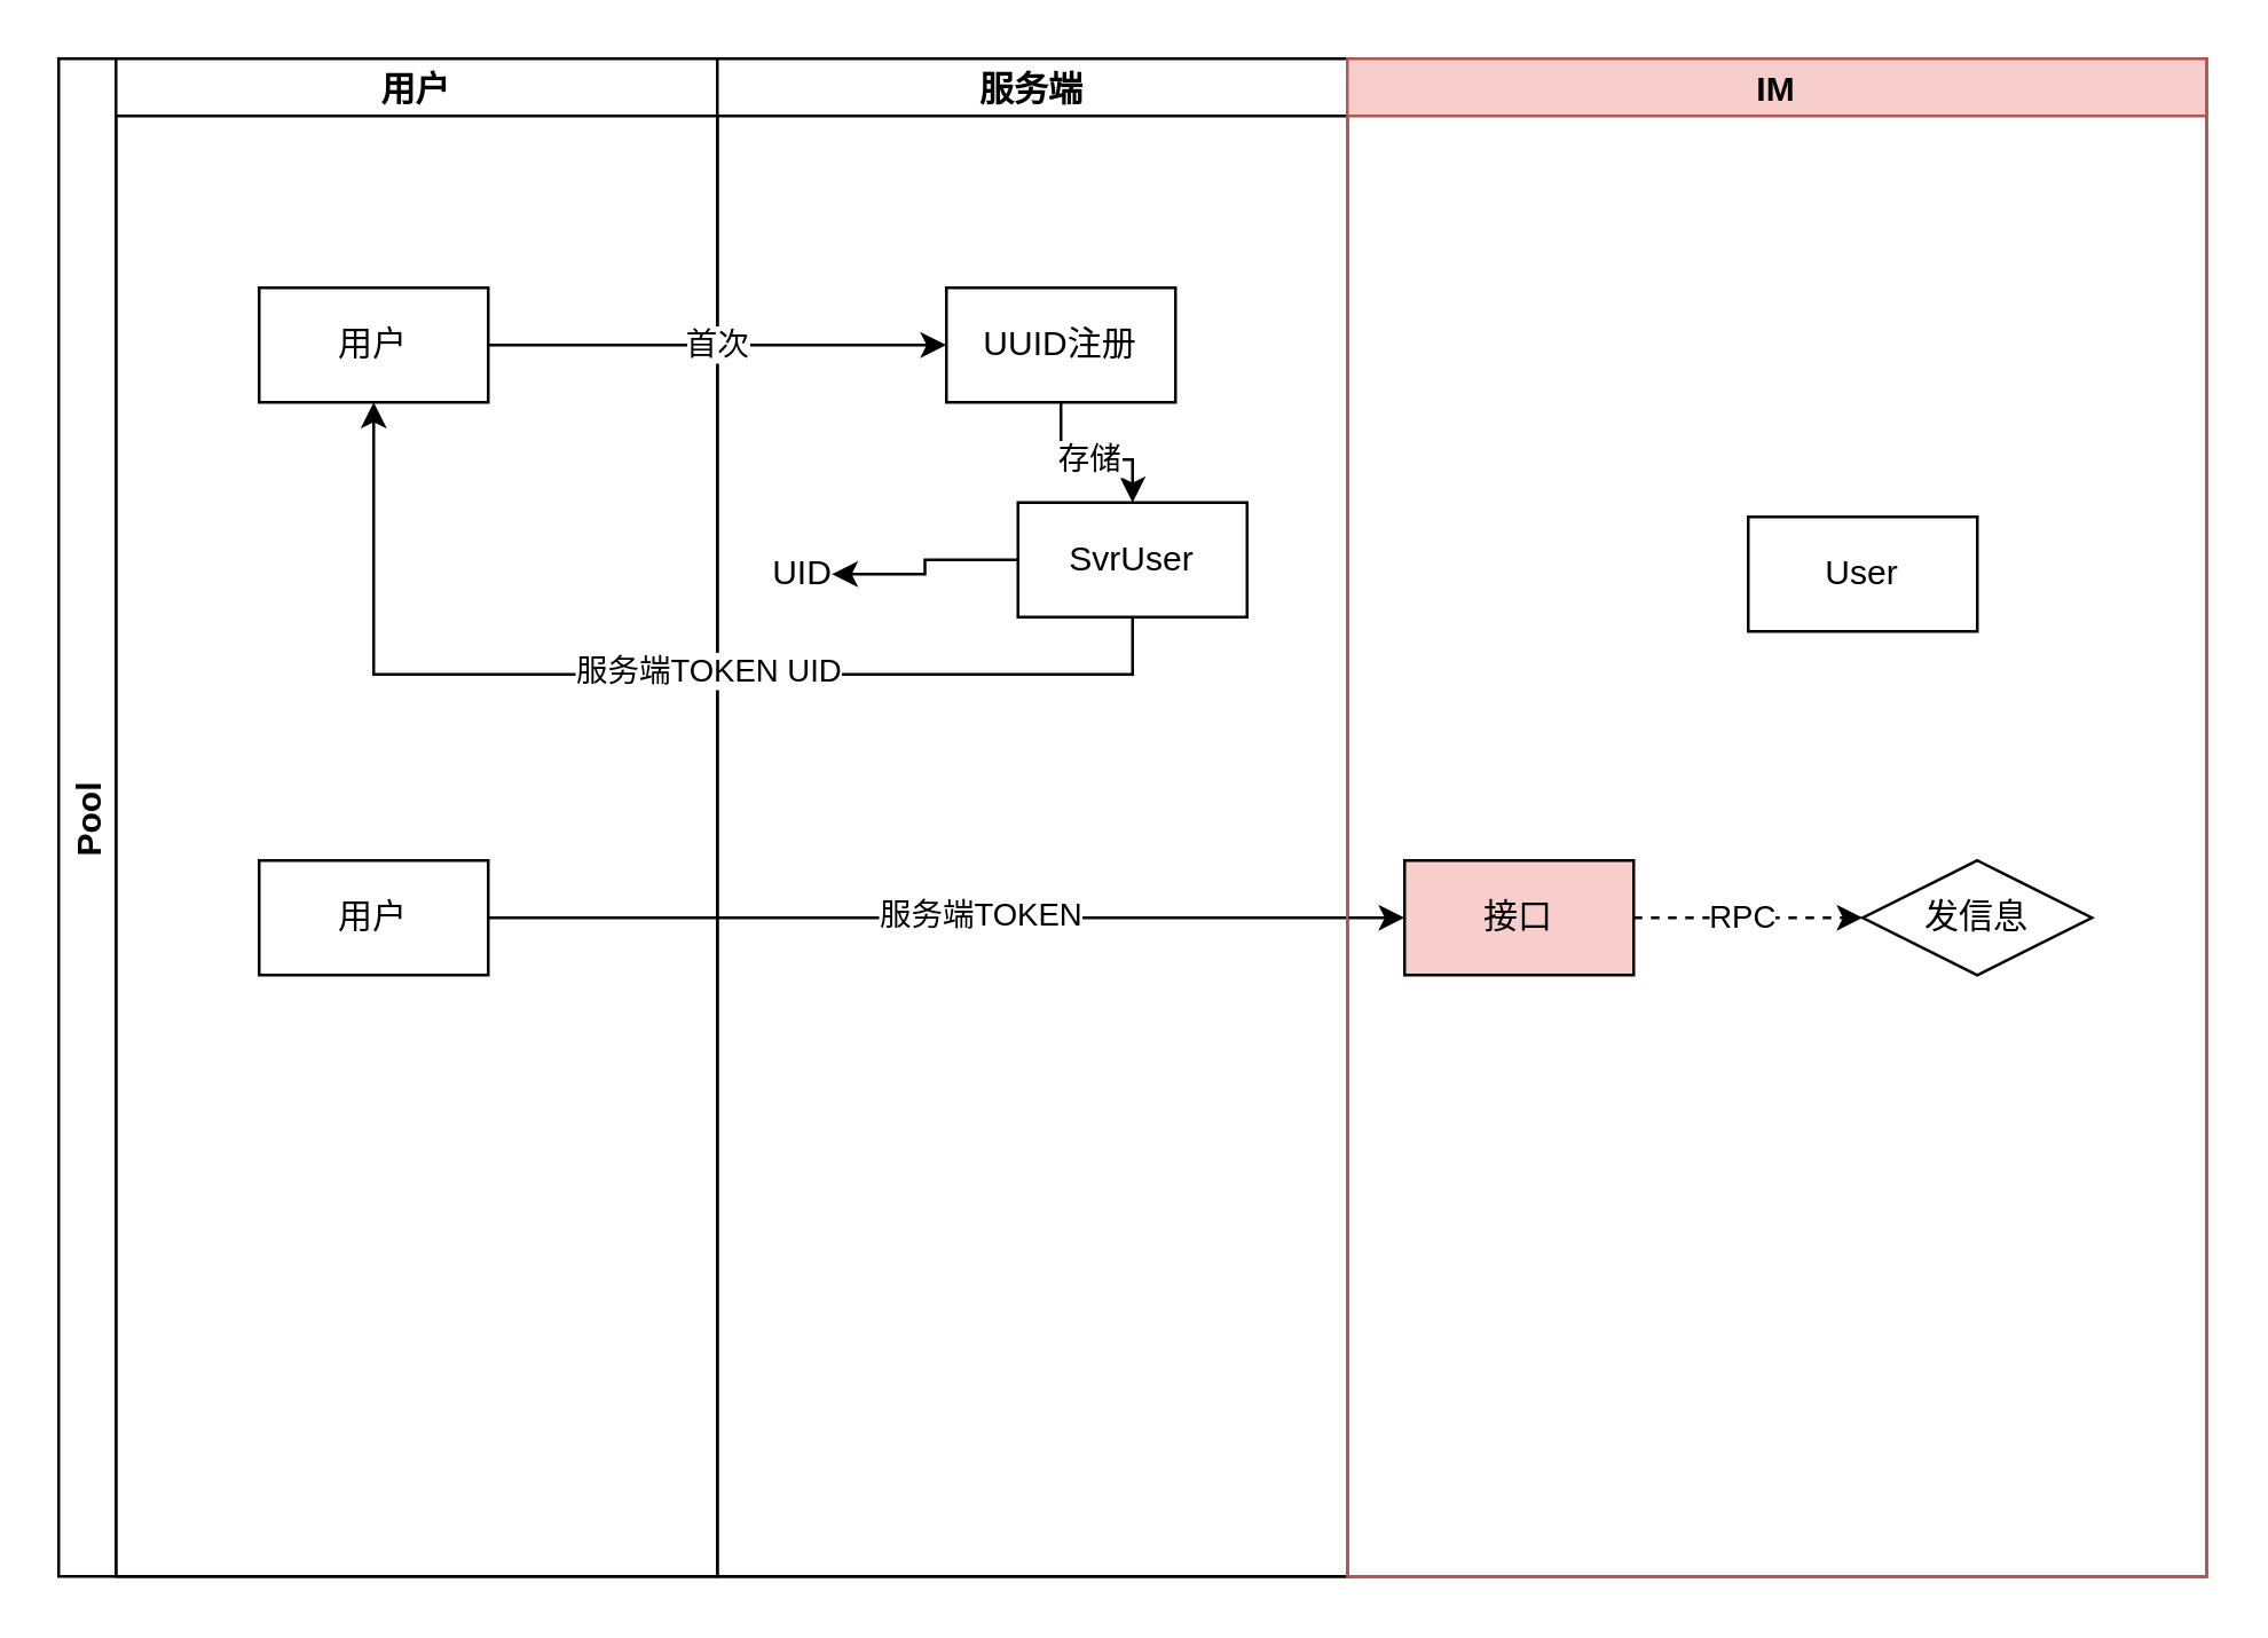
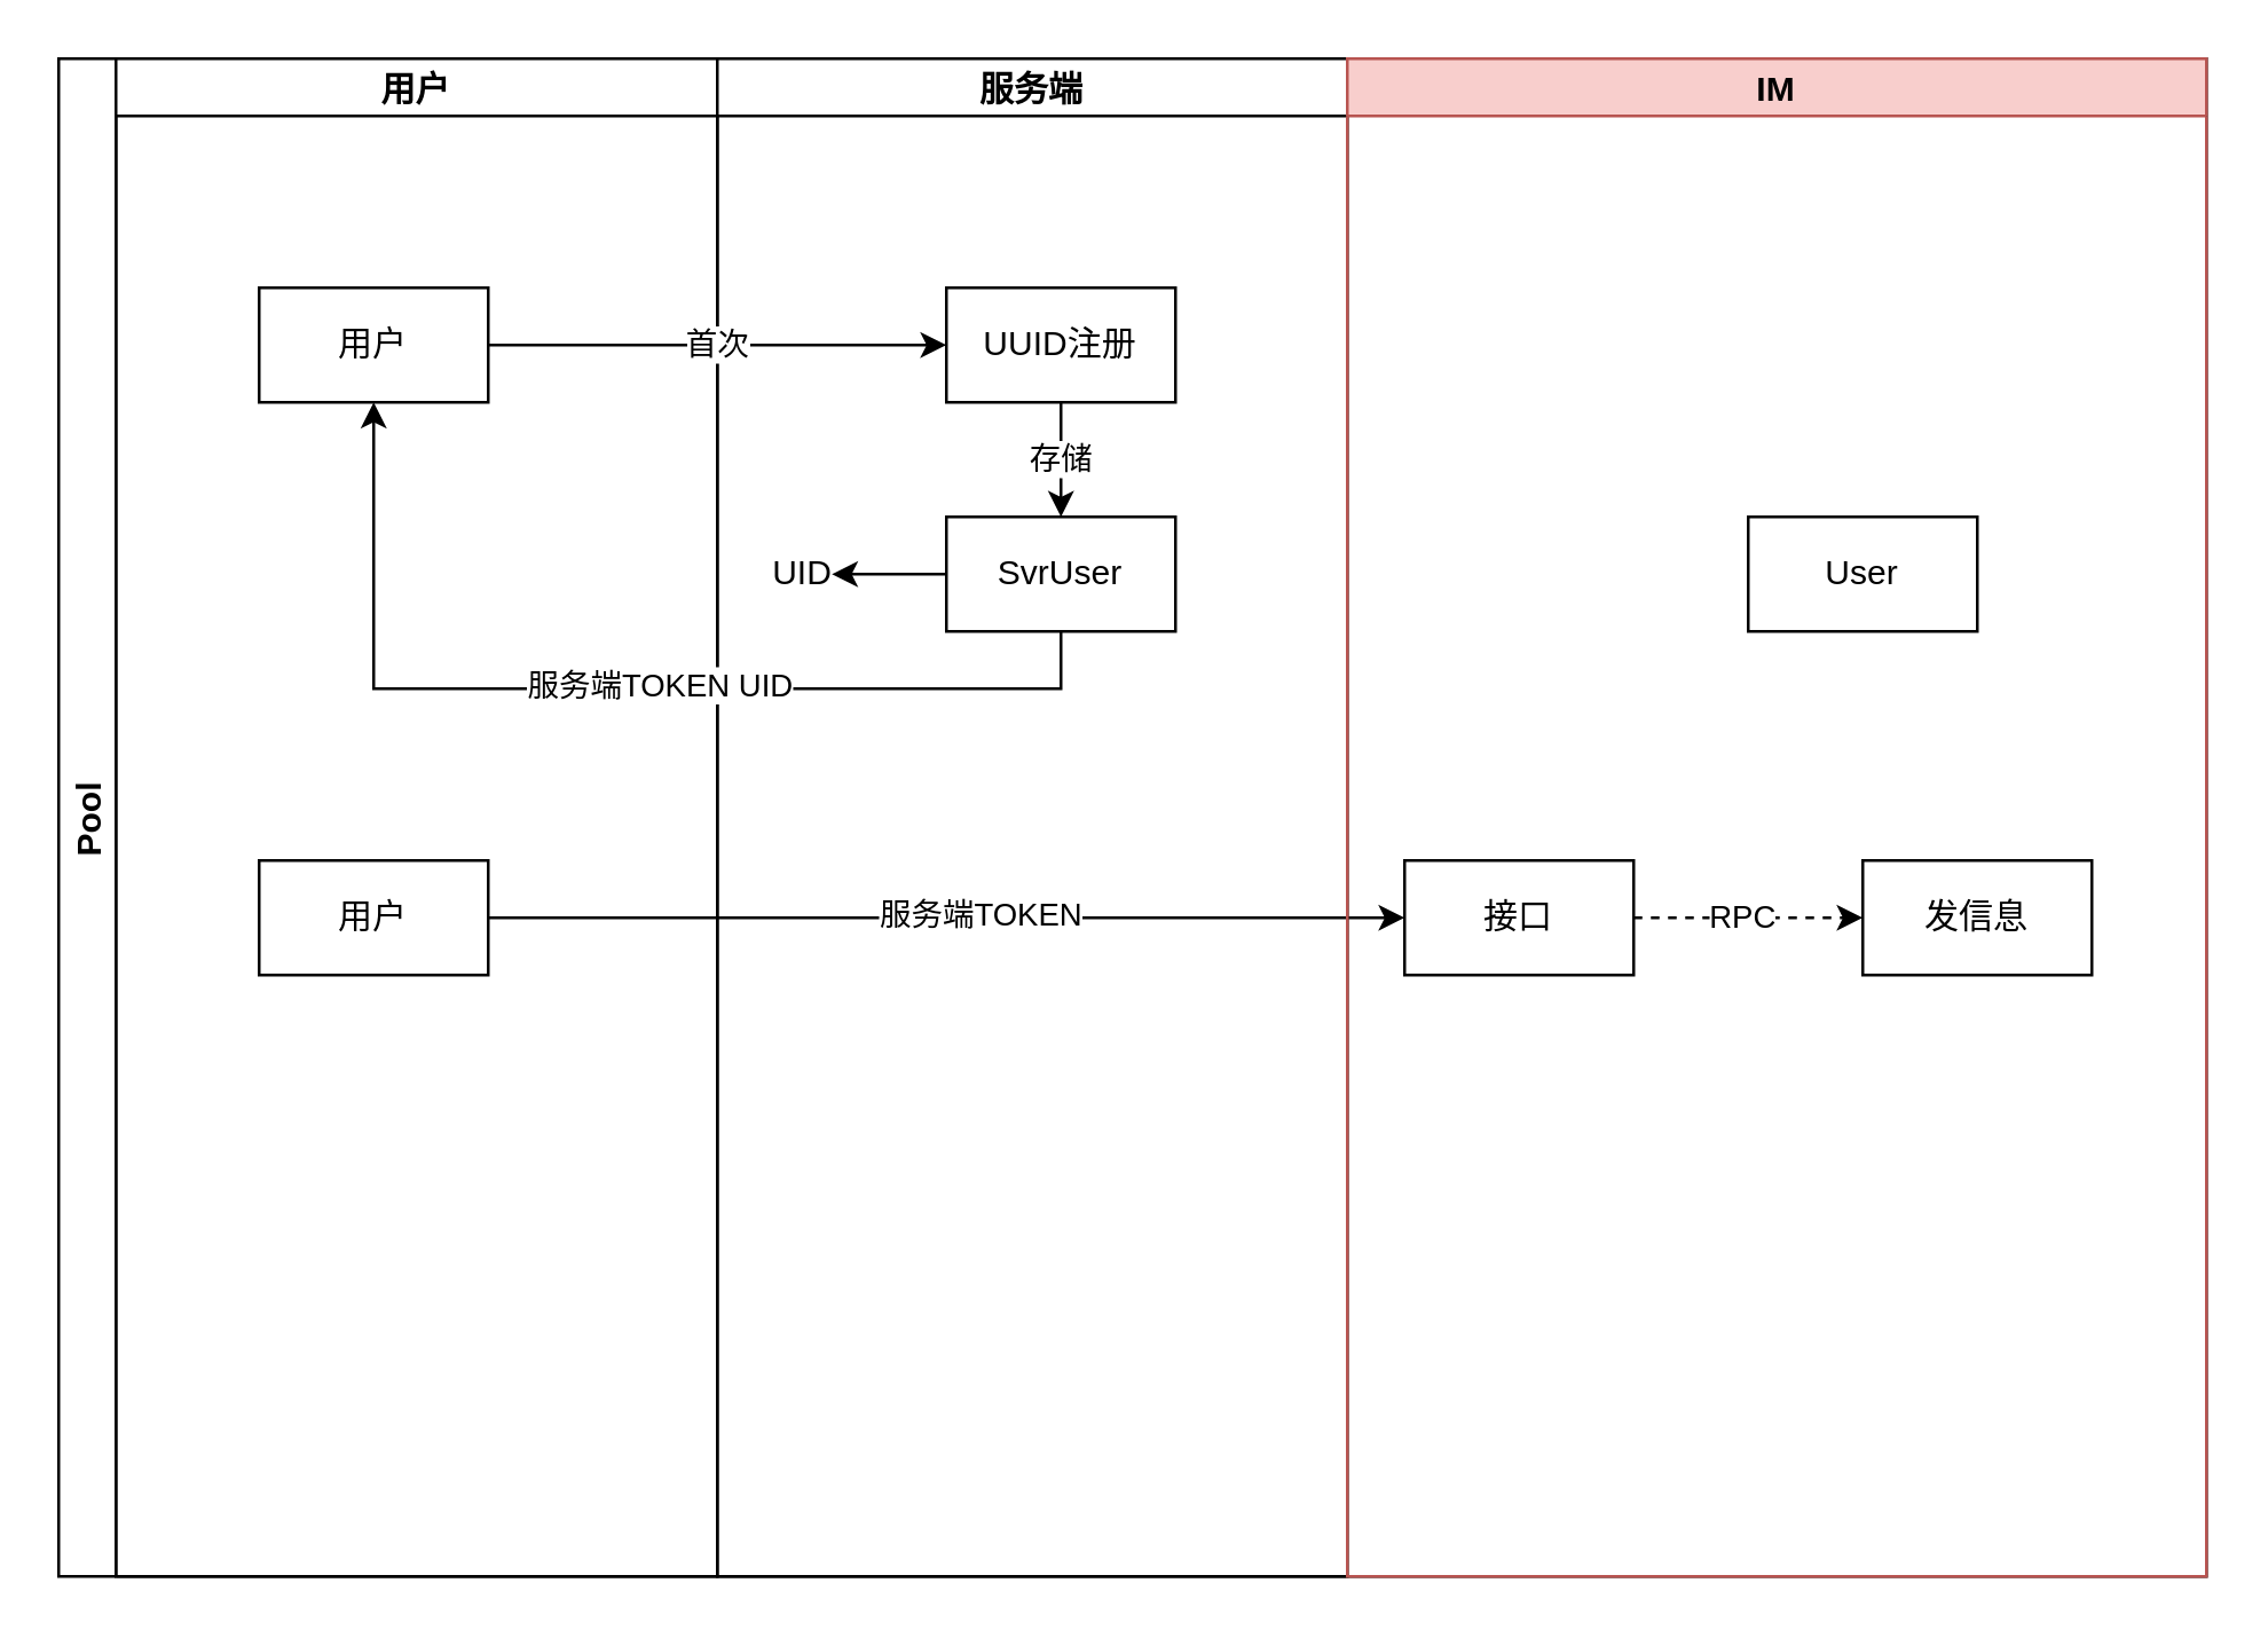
- <mxCell id="10" value="SvrUser" style="rounded=0;whiteSpace=wrap;html=1;" vertex="1" parent="6"><mxGeometry x="105" y="155" width="80" height="40" as="geometry" /></mxCell>
+ <mxCell id="10" value="SvrUser" style="rounded=0;whiteSpace=wrap;html=1;" vertex="1" parent="6"><mxGeometry x="80" y="160" width="80" height="40" as="geometry" /></mxCell>
- <mxCell id="20" value="接口" style="rounded=0;whiteSpace=wrap;html=1;fillColor=#f8cecc;" vertex="1" parent="17"><mxGeometry x="20" y="280" width="80" height="40" as="geometry" /></mxCell>
+ <mxCell id="20" value="接口" style="rounded=0;whiteSpace=wrap;html=1;" vertex="1" parent="17"><mxGeometry x="20" y="280" width="80" height="40" as="geometry" /></mxCell>
- <mxCell id="18" value="发信息" style="rhombus;whiteSpace=wrap;html=1;" vertex="1" parent="17"><mxGeometry x="180" y="280" width="80" height="40" as="geometry" /></mxCell>
+ <mxCell id="18" value="发信息" style="rounded=0;whiteSpace=wrap;html=1;" vertex="1" parent="17"><mxGeometry x="180" y="280" width="80" height="40" as="geometry" /></mxCell>
